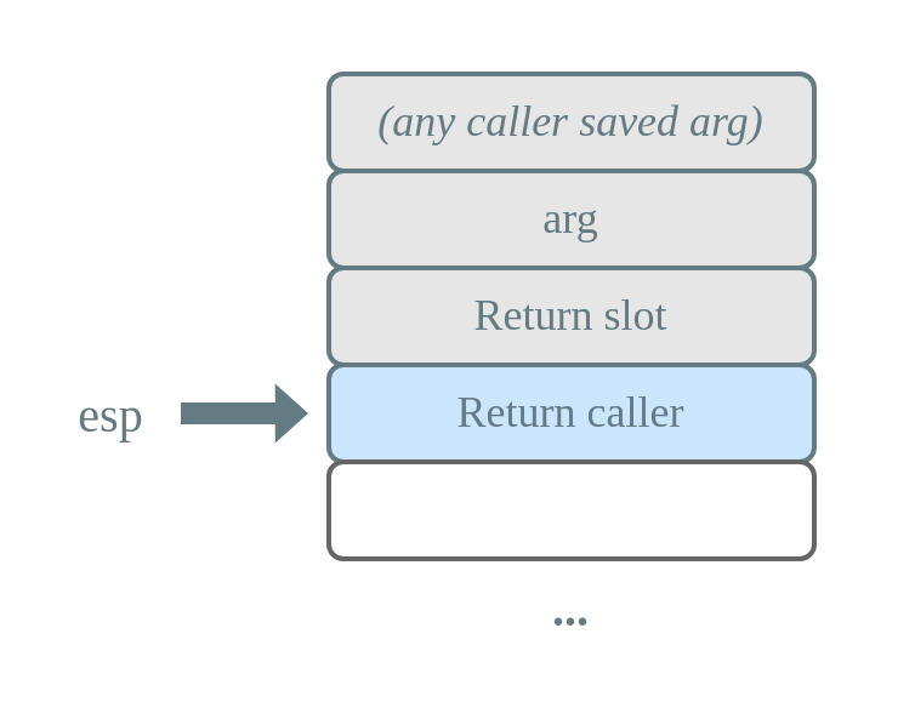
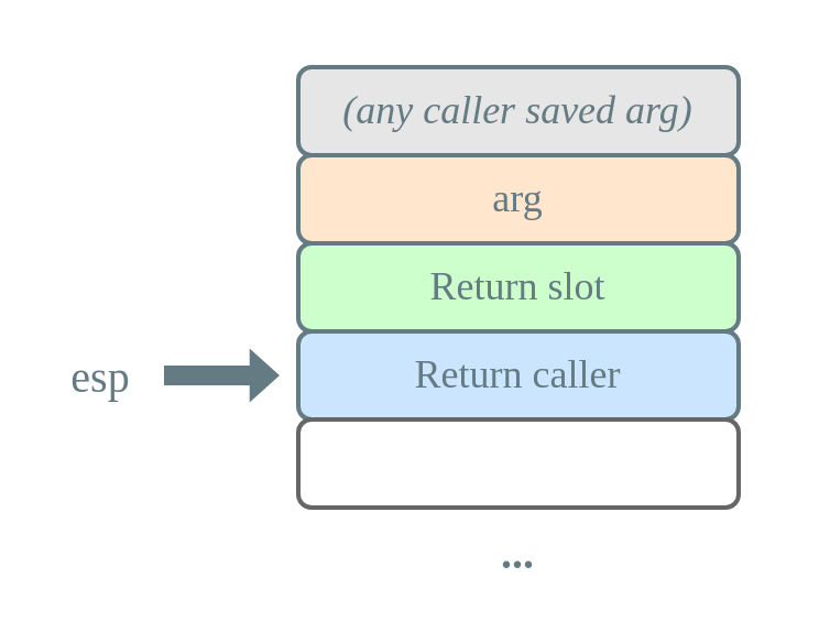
- <mxCell id="4" value="arg" style="rounded=1;whiteSpace=wrap;html=1;fillColor=#e6e6e6;strokeColor=#657B83;strokeWidth=2;fontFamily=Ubuntu;fontSize=18;fontColor=#657B83;" parent="1" vertex="1"><mxGeometry x="135" y="70" width="200" height="40" as="geometry" /></mxCell>
+ <mxCell id="4" value="arg" style="rounded=1;whiteSpace=wrap;html=1;fillColor=#FFE6CC;strokeColor=#657B83;strokeWidth=2;fontFamily=Ubuntu;fontSize=18;fontColor=#657B83;" parent="1" vertex="1"><mxGeometry x="135" y="70" width="200" height="40" as="geometry" /></mxCell>
- <mxCell id="10" value="Return slot" style="rounded=1;whiteSpace=wrap;html=1;fillColor=#e6e6e6;strokeColor=#657B83;strokeWidth=2;fontFamily=Ubuntu;fontSize=18;fontColor=#657B83;" parent="1" vertex="1"><mxGeometry x="135" y="110" width="200" height="40" as="geometry" /></mxCell>
+ <mxCell id="10" value="Return slot" style="rounded=1;whiteSpace=wrap;html=1;fillColor=#CCFFCC;strokeColor=#657B83;strokeWidth=2;fontFamily=Ubuntu;fontSize=18;fontColor=#657B83;" parent="1" vertex="1"><mxGeometry x="135" y="110" width="200" height="40" as="geometry" /></mxCell>
